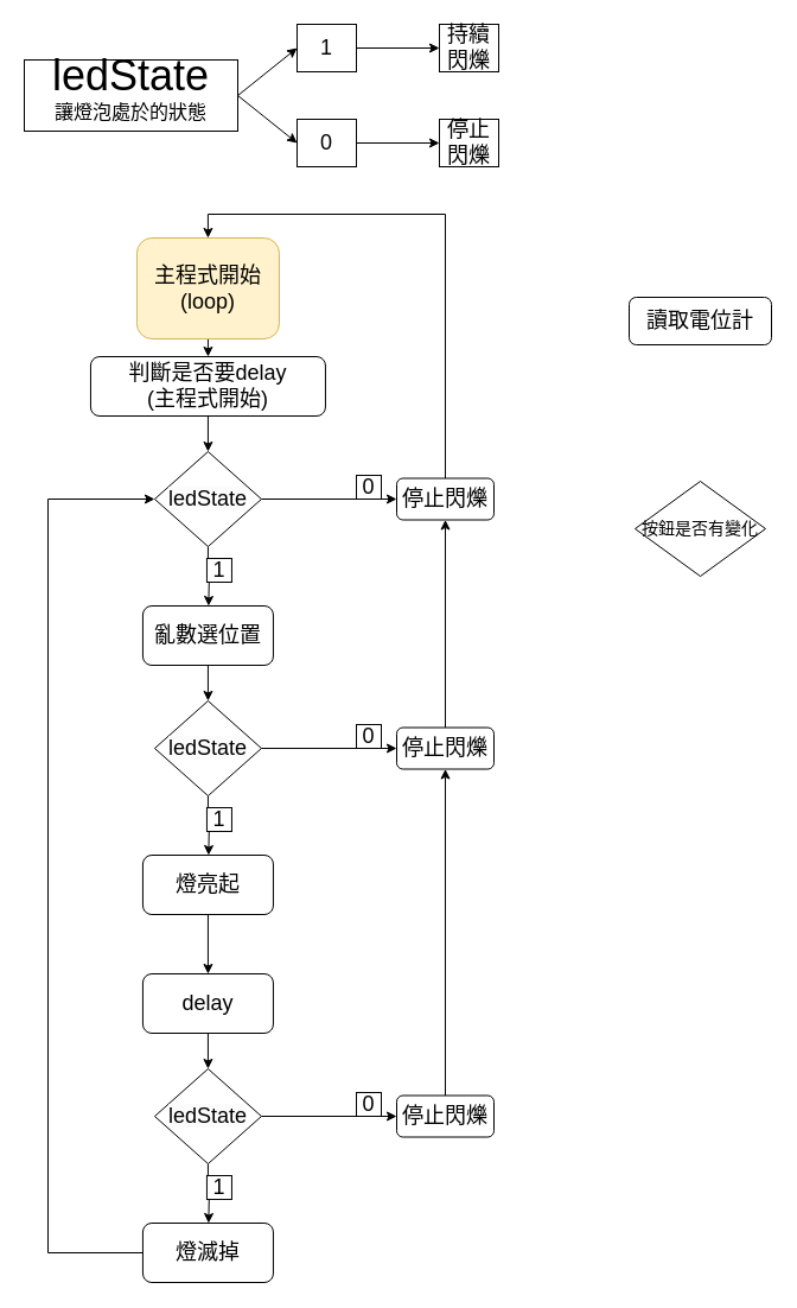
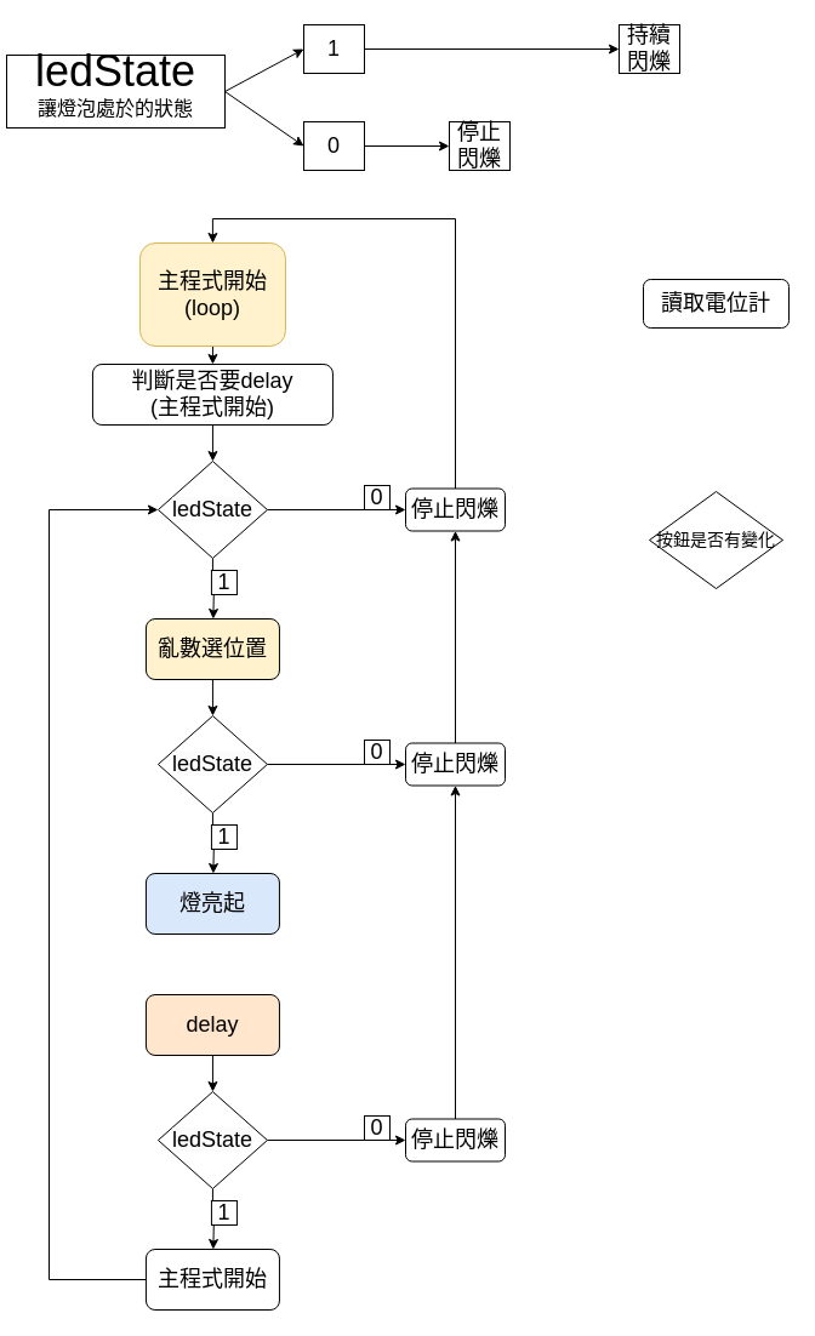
- <mxCell id="14" value="&lt;font style=&quot;font-size: 18px;&quot;&gt;持續閃爍&lt;/font&gt;" style="rounded=0;whiteSpace=wrap;html=1;" parent="1" vertex="1"><mxGeometry x="370" y="20" width="50" height="40" as="geometry" /></mxCell>
+ <mxCell id="14" value="&lt;font style=&quot;font-size: 18px;&quot;&gt;持續閃爍&lt;/font&gt;" style="rounded=0;whiteSpace=wrap;html=1;" parent="1" vertex="1"><mxGeometry x="510" y="20" width="50" height="40" as="geometry" /></mxCell>
- <mxCell id="7" value="&lt;div&gt;&lt;span style=&quot;font-size: 36px;&quot;&gt;ledState&lt;/span&gt;&lt;br&gt;&lt;/div&gt;&lt;div&gt;&lt;font size=&quot;3&quot; style=&quot;&quot;&gt;讓燈泡處於的狀態&lt;/font&gt;&lt;/div&gt;&lt;div&gt;&lt;br&gt;&lt;/div&gt;" style="rounded=0;whiteSpace=wrap;html=1;" parent="1" vertex="1"><mxGeometry x="20" y="50" width="180" height="60" as="geometry" /></mxCell>
+ <mxCell id="7" value="&lt;div&gt;&lt;span style=&quot;font-size: 36px;&quot;&gt;ledState&lt;/span&gt;&lt;br&gt;&lt;/div&gt;&lt;div&gt;&lt;font size=&quot;3&quot; style=&quot;&quot;&gt;讓燈泡處於的狀態&lt;/font&gt;&lt;/div&gt;&lt;div&gt;&lt;br&gt;&lt;/div&gt;" style="rounded=0;whiteSpace=wrap;html=1;" parent="1" vertex="1"><mxGeometry x="5" y="45" width="180" height="60" as="geometry" /></mxCell>
- <mxCell id="5" value="&lt;font style=&quot;font-size: 18px;&quot;&gt;讀取電位計&lt;/font&gt;" style="rounded=1;whiteSpace=wrap;html=1;fontSize=12;glass=0;strokeWidth=1;shadow=0;" parent="1" vertex="1"><mxGeometry x="530" y="250" width="120" height="40" as="geometry" /></mxCell>
+ <mxCell id="5" value="&lt;font style=&quot;font-size: 18px;&quot;&gt;讀取電位計&lt;/font&gt;" style="rounded=1;whiteSpace=wrap;html=1;fontSize=12;glass=0;strokeWidth=1;shadow=0;" parent="1" vertex="1"><mxGeometry x="530" y="230" width="120" height="40" as="geometry" /></mxCell>
- <mxCell id="24" value="&lt;span style=&quot;font-size: 18px;&quot;&gt;亂數選位置&lt;/span&gt;" style="rounded=1;whiteSpace=wrap;html=1;fontSize=12;glass=0;strokeWidth=1;shadow=0;" parent="1" vertex="1"><mxGeometry x="119.94" y="510" width="110" height="50" as="geometry" /></mxCell>
+ <mxCell id="24" value="&lt;span style=&quot;font-size: 18px;&quot;&gt;亂數選位置&lt;/span&gt;" style="rounded=1;whiteSpace=wrap;html=1;fontSize=12;glass=0;strokeWidth=1;shadow=0;fillColor=#fff2cc;" parent="1" vertex="1"><mxGeometry x="119.94" y="510" width="110" height="50" as="geometry" /></mxCell>
- <mxCell id="34" value="&lt;span style=&quot;font-size: 18px;&quot;&gt;燈亮起&lt;/span&gt;" style="rounded=1;whiteSpace=wrap;html=1;fontSize=12;glass=0;strokeWidth=1;shadow=0;" vertex="1" parent="1"><mxGeometry x="119.94" y="720" width="110" height="50" as="geometry" /></mxCell>
+ <mxCell id="34" value="&lt;span style=&quot;font-size: 18px;&quot;&gt;燈亮起&lt;/span&gt;" style="rounded=1;whiteSpace=wrap;html=1;fontSize=12;glass=0;strokeWidth=1;shadow=0;fillColor=#dae8fc;" vertex="1" parent="1"><mxGeometry x="119.94" y="720" width="110" height="50" as="geometry" /></mxCell>
- <mxCell id="33" style="edgeStyle=orthogonalEdgeStyle;rounded=0;orthogonalLoop=1;jettySize=auto;html=1;exitX=0.5;exitY=1;exitDx=0;exitDy=0;entryX=0.5;entryY=0;entryDx=0;entryDy=0;" edge="1" parent="1" source="34" target="35"><mxGeometry relative="1" as="geometry" /></mxCell>
- <mxCell id="35" value="&lt;span style=&quot;font-size: 18px;&quot;&gt;delay&lt;/span&gt;" style="rounded=1;whiteSpace=wrap;html=1;fontSize=12;glass=0;strokeWidth=1;shadow=0;" vertex="1" parent="1"><mxGeometry x="119.94" y="820" width="110" height="50" as="geometry" /></mxCell>
+ <mxCell id="35" value="&lt;span style=&quot;font-size: 18px;&quot;&gt;delay&lt;/span&gt;" style="rounded=1;whiteSpace=wrap;html=1;fontSize=12;glass=0;strokeWidth=1;shadow=0;fillColor=#ffe6cc;" vertex="1" parent="1"><mxGeometry x="119.94" y="820" width="110" height="50" as="geometry" /></mxCell>
- <mxCell id="45" value="&lt;span style=&quot;font-size: 18px;&quot;&gt;燈滅掉&lt;/span&gt;" style="rounded=1;whiteSpace=wrap;html=1;fontSize=12;glass=0;strokeWidth=1;shadow=0;" vertex="1" parent="1"><mxGeometry x="119.94" y="1030" width="110" height="50" as="geometry" /></mxCell>
+ <mxCell id="45" value="&lt;span style=&quot;font-size: 18px;&quot;&gt;主程式開始&lt;/span&gt;" style="rounded=1;whiteSpace=wrap;html=1;fontSize=12;glass=0;strokeWidth=1;shadow=0;" vertex="1" parent="1"><mxGeometry x="119.94" y="1030" width="110" height="50" as="geometry" /></mxCell>
